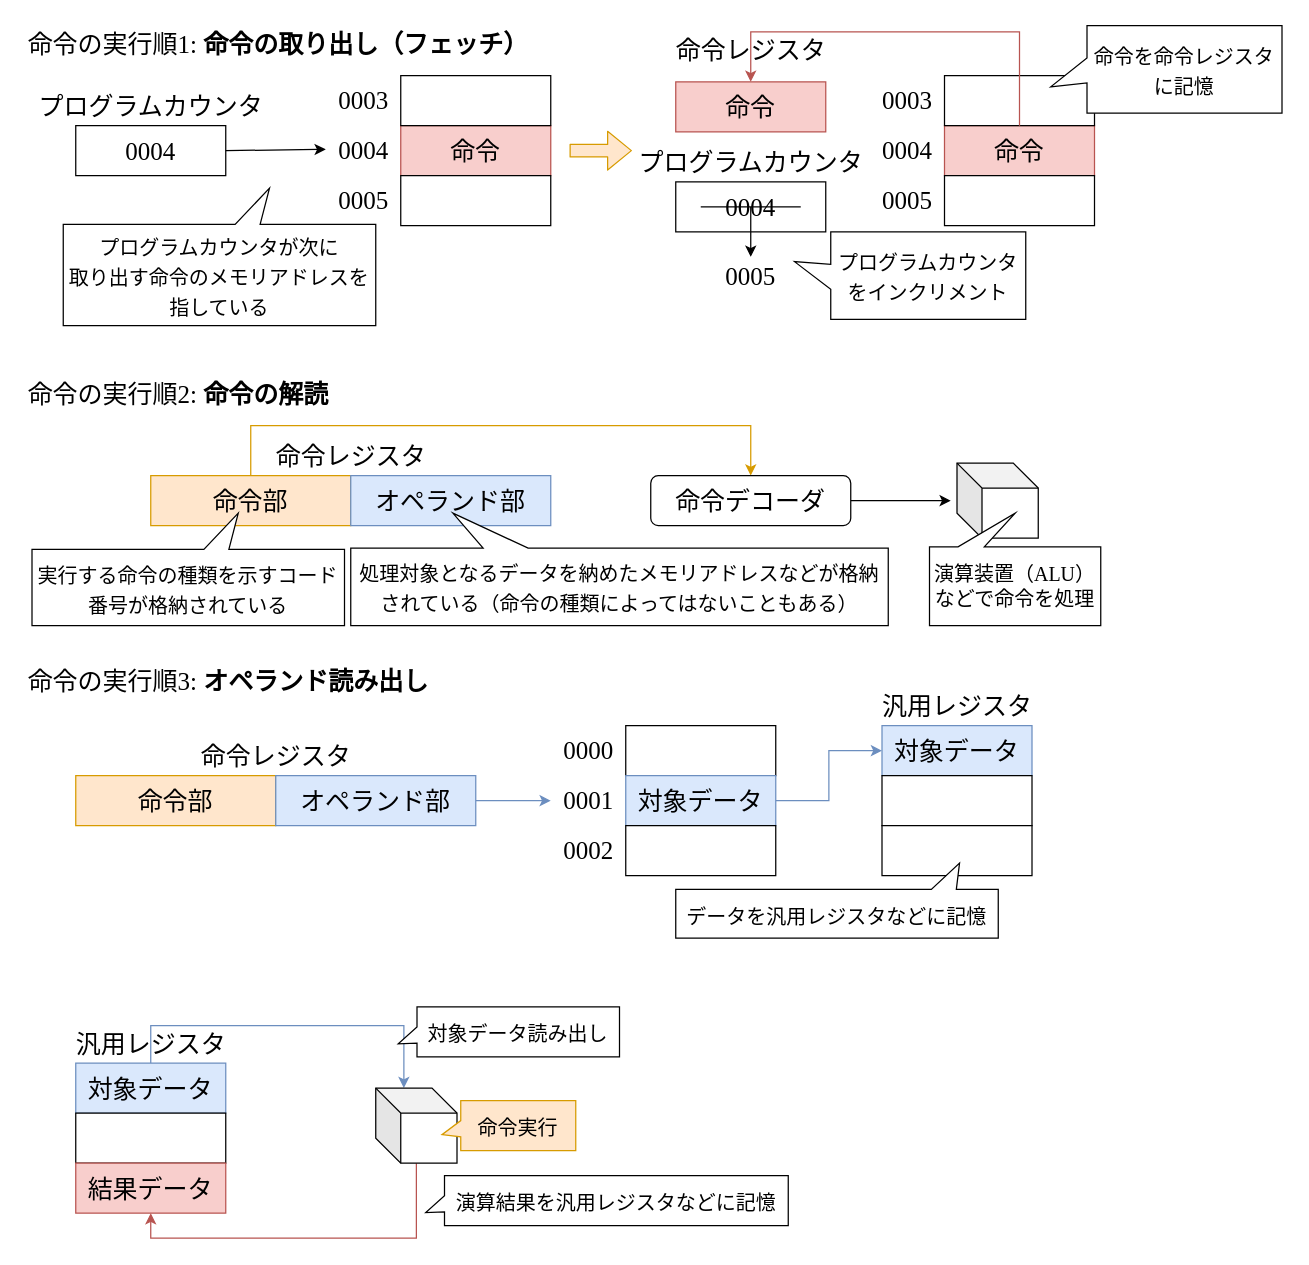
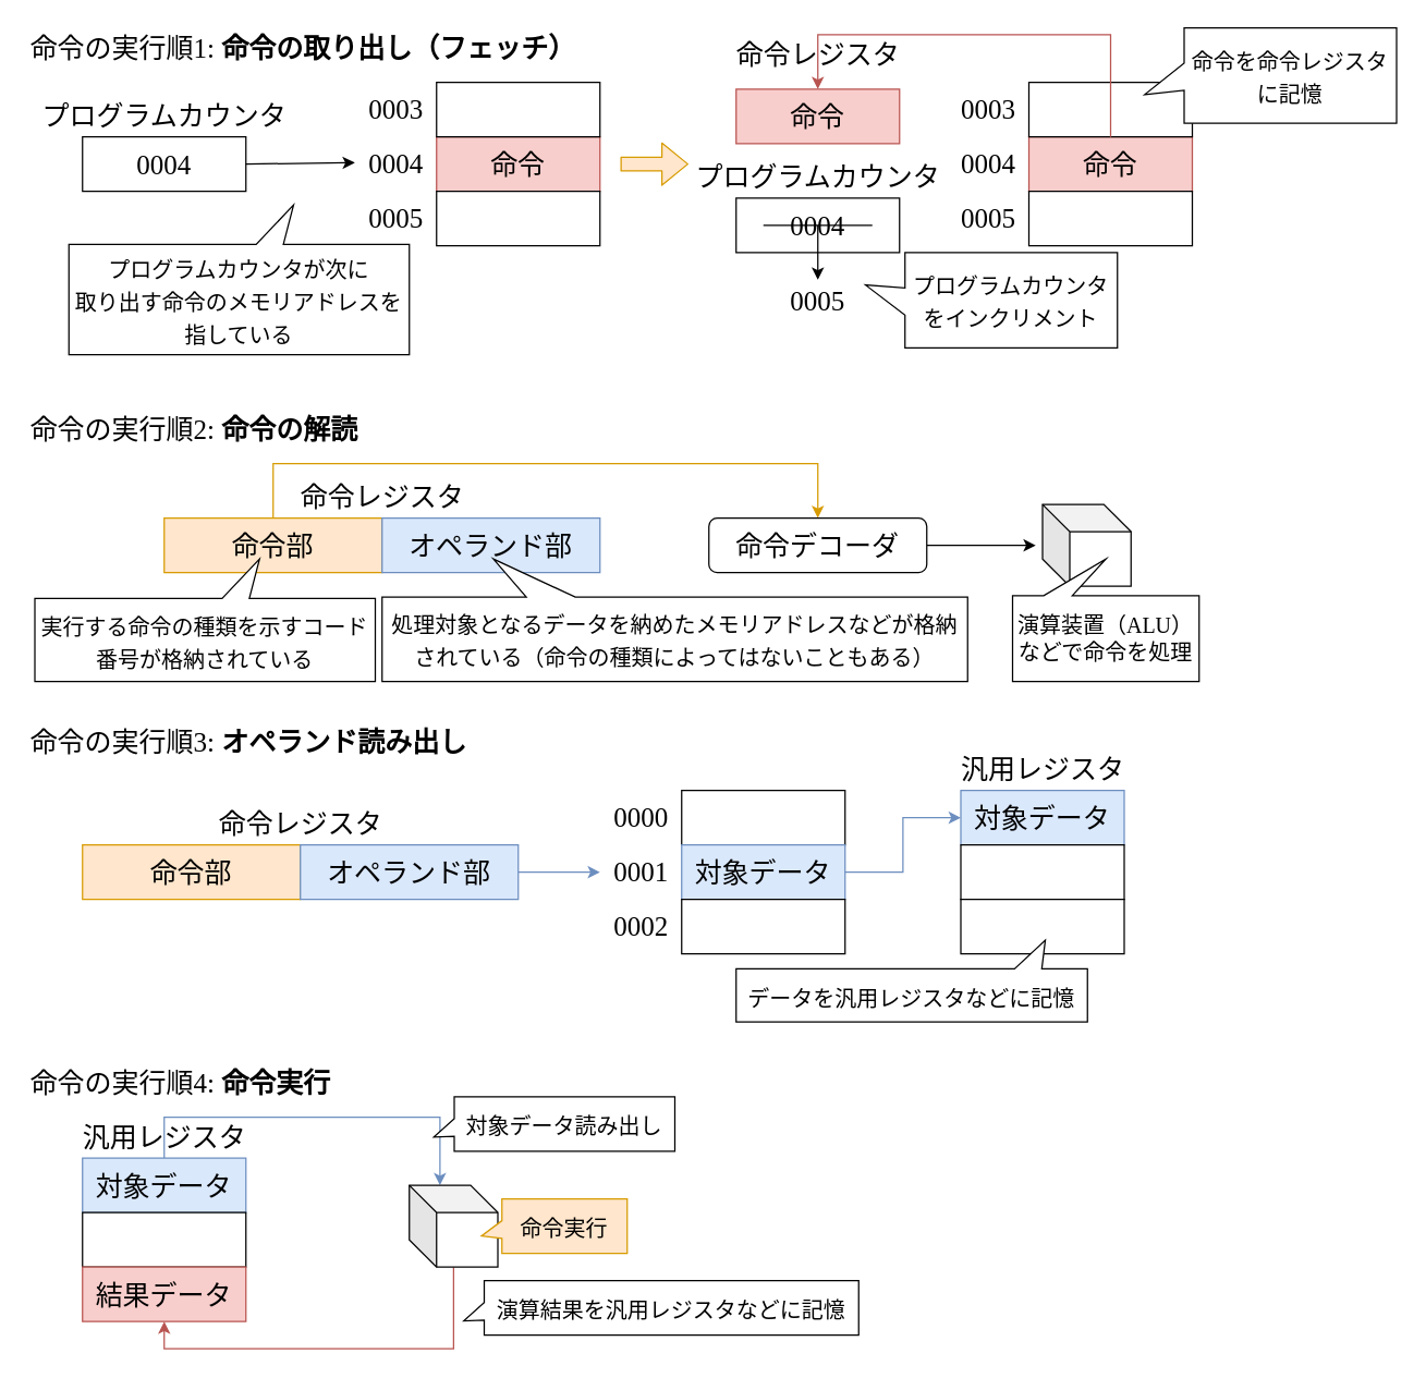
+ <mxCell id="58" value="&lt;font style=&quot;font-size: 20px&quot; face=&quot;Tahoma&quot;&gt;命令の実行順4: &lt;b&gt;命令実行&lt;/b&gt;&lt;/font&gt;" style="text;html=1;resizable=0;points=[];autosize=1;align=left;verticalAlign=top;spacingTop=-4;" vertex="1" parent="1"><mxGeometry x="20" y="780" width="240" height="20" as="geometry" /></mxCell>
